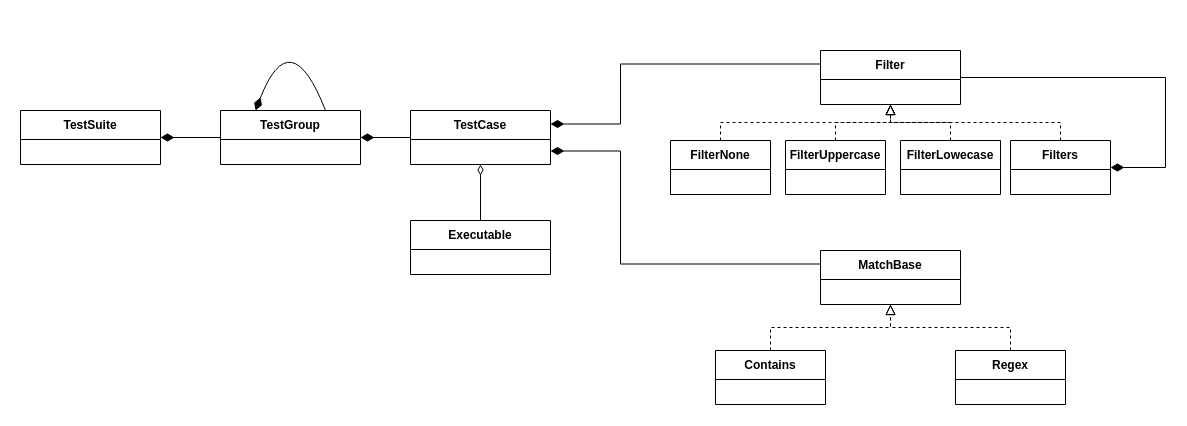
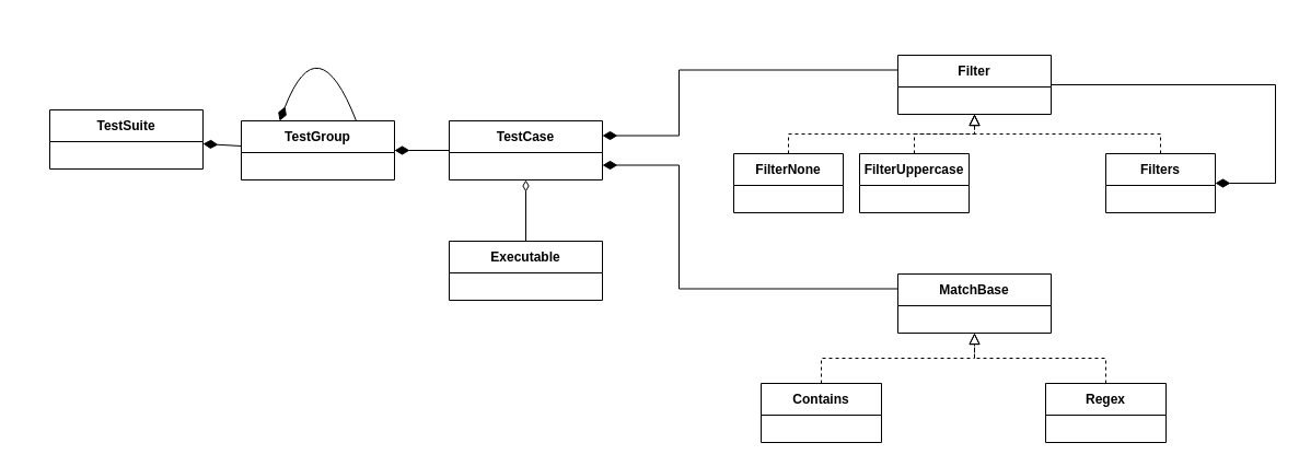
- <mxCell id="22" value="" style="endArrow=block;startArrow=none;endFill=0;startFill=0;endSize=8;html=1;verticalAlign=bottom;dashed=1;labelBackgroundColor=none;rounded=0;edgeStyle=orthogonalEdgeStyle;entryX=0.5;entryY=1;entryDx=0;entryDy=0;" edge="1" parent="1" source="13" target="10"><mxGeometry width="160" relative="1" as="geometry"><mxPoint x="955" y="290" as="sourcePoint" /><mxPoint x="1075" y="244" as="targetPoint" /></mxGeometry></mxCell>
- <mxCell id="4" value="TestSuite" style="swimlane;fontStyle=1;align=center;verticalAlign=middle;childLayout=stackLayout;horizontal=1;startSize=29;horizontalStack=0;resizeParent=1;resizeParentMax=0;resizeLast=0;collapsible=0;marginBottom=0;html=1;whiteSpace=wrap;" vertex="1" parent="1"><mxGeometry x="20" y="110" width="140" height="54" as="geometry" /></mxCell>
+ <mxCell id="4" value="TestSuite" style="swimlane;fontStyle=1;align=center;verticalAlign=middle;childLayout=stackLayout;horizontal=1;startSize=29;horizontalStack=0;resizeParent=1;resizeParentMax=0;resizeLast=0;collapsible=0;marginBottom=0;html=1;whiteSpace=wrap;" vertex="1" parent="1"><mxGeometry x="45" y="100" width="140" height="54" as="geometry" /></mxCell>
- <mxCell id="13" value="FilterLowecase" style="swimlane;fontStyle=1;align=center;verticalAlign=middle;childLayout=stackLayout;horizontal=1;startSize=29;horizontalStack=0;resizeParent=1;resizeParentMax=0;resizeLast=0;collapsible=0;marginBottom=0;html=1;whiteSpace=wrap;" vertex="1" parent="1"><mxGeometry x="900" y="140" width="100" height="54" as="geometry" /></mxCell>
- <mxCell id="15" value="Contains" style="swimlane;fontStyle=1;align=center;verticalAlign=middle;childLayout=stackLayout;horizontal=1;startSize=29;horizontalStack=0;resizeParent=1;resizeParentMax=0;resizeLast=0;collapsible=0;marginBottom=0;html=1;whiteSpace=wrap;" vertex="1" parent="1"><mxGeometry x="715" y="350" width="110" height="54" as="geometry" /></mxCell>
+ <mxCell id="15" value="Contains" style="swimlane;fontStyle=1;align=center;verticalAlign=middle;childLayout=stackLayout;horizontal=1;startSize=29;horizontalStack=0;resizeParent=1;resizeParentMax=0;resizeLast=0;collapsible=0;marginBottom=0;html=1;whiteSpace=wrap;" vertex="1" parent="1"><mxGeometry x="695" y="350" width="110" height="54" as="geometry" /></mxCell>
